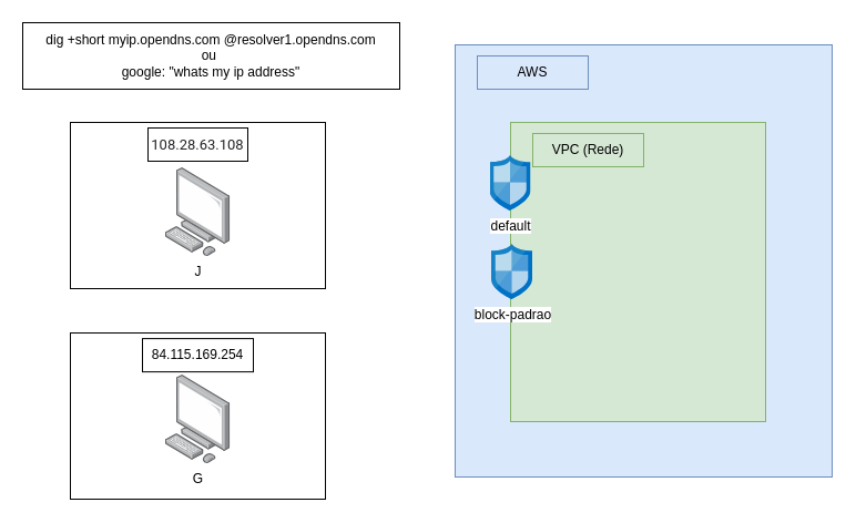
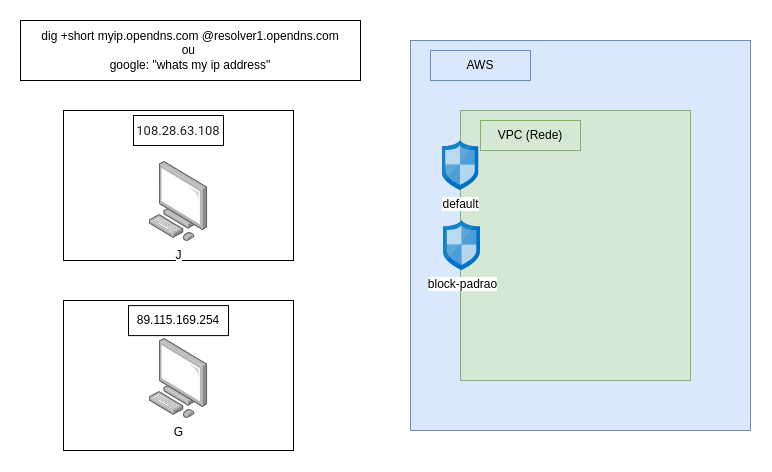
- <mxCell id="8" value="J" style="points=[];aspect=fixed;html=1;align=center;shadow=0;dashed=0;image;image=img/lib/allied_telesis/computer_and_terminals/Personal_Computer.svg;strokeColor=default;" parent="1" vertex="1"><mxGeometry x="148.56" y="151.1" width="58.88" height="79.8" as="geometry" /></mxCell>
+ <mxCell id="8" value="J" style="points=[];aspect=fixed;html=1;align=center;shadow=0;dashed=0;image;image=img/lib/allied_telesis/computer_and_terminals/Personal_Computer.svg;strokeColor=default;" parent="1" vertex="1"><mxGeometry x="148.56" y="161.1" width="58.88" height="79.8" as="geometry" /></mxCell>
- <mxCell id="11" value="84.115.169.254" style="text;html=1;align=center;verticalAlign=middle;whiteSpace=wrap;rounded=0;strokeColor=default;" parent="1" vertex="1"><mxGeometry x="128" y="305.1" width="100" height="30" as="geometry" /></mxCell>
+ <mxCell id="11" value="89.115.169.254" style="text;html=1;align=center;verticalAlign=middle;whiteSpace=wrap;rounded=0;strokeColor=default;" parent="1" vertex="1"><mxGeometry x="128" y="305.1" width="100" height="30" as="geometry" /></mxCell>
